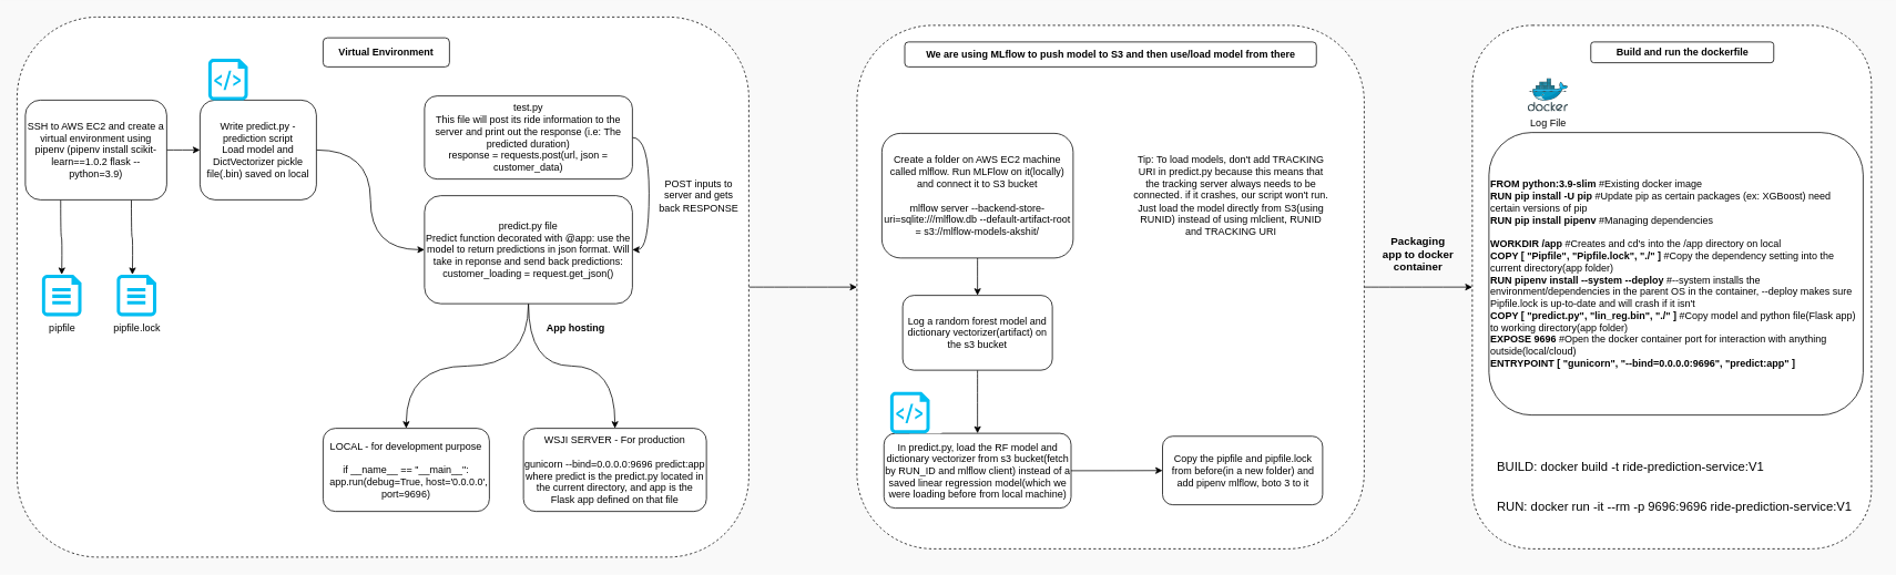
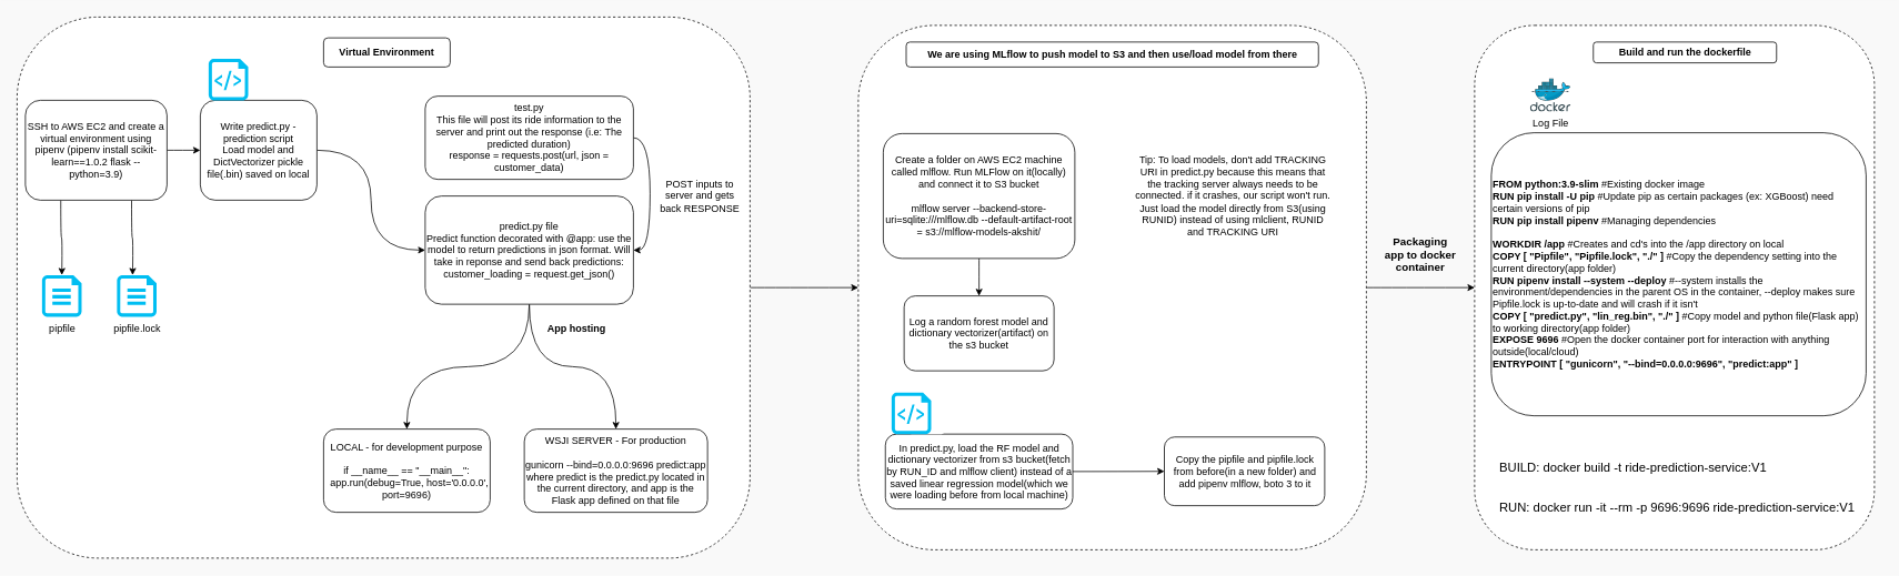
- <mxCell id="23" value="" style="edgeStyle=orthogonalEdgeStyle;rounded=1;orthogonalLoop=1;jettySize=auto;html=1;curved=1;" parent="1" source="24" target="44" edge="1"><mxGeometry relative="1" as="geometry" /></mxCell>
